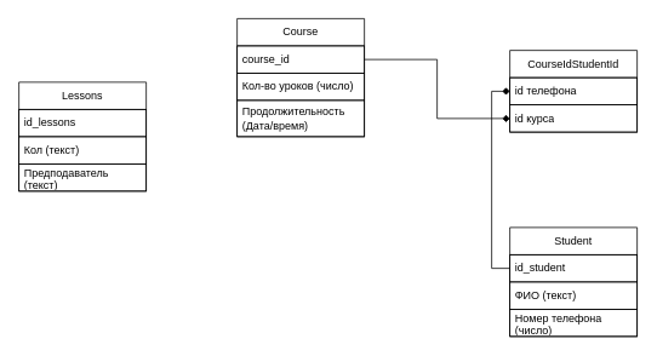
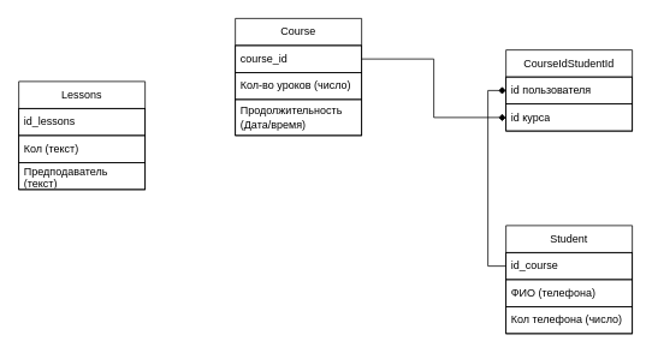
- <mxCell id="15" value="id телефона" style="text;strokeColor=default;fillColor=none;align=left;verticalAlign=middle;spacingLeft=4;spacingRight=4;overflow=hidden;points=[[0,0.5],[1,0.5]];portConstraint=eastwest;rotatable=0;whiteSpace=wrap;html=1;" vertex="1" parent="14"><mxGeometry y="30" width="140" height="30" as="geometry" /></mxCell>
+ <mxCell id="15" value="id пользователя" style="text;strokeColor=default;fillColor=none;align=left;verticalAlign=middle;spacingLeft=4;spacingRight=4;overflow=hidden;points=[[0,0.5],[1,0.5]];portConstraint=eastwest;rotatable=0;whiteSpace=wrap;html=1;" vertex="1" parent="14"><mxGeometry y="30" width="140" height="30" as="geometry" /></mxCell>
- <mxCell id="7" value="id_student&amp;nbsp;" style="text;strokeColor=default;fillColor=none;align=left;verticalAlign=middle;spacingLeft=4;spacingRight=4;overflow=hidden;points=[[0,0.5],[1,0.5]];portConstraint=eastwest;rotatable=0;whiteSpace=wrap;html=1;" vertex="1" parent="6"><mxGeometry y="30" width="140" height="30" as="geometry" /></mxCell>
+ <mxCell id="7" value="id_course&amp;nbsp;" style="text;strokeColor=default;fillColor=none;align=left;verticalAlign=middle;spacingLeft=4;spacingRight=4;overflow=hidden;points=[[0,0.5],[1,0.5]];portConstraint=eastwest;rotatable=0;whiteSpace=wrap;html=1;" vertex="1" parent="6"><mxGeometry y="30" width="140" height="30" as="geometry" /></mxCell>
- <mxCell id="8" value="ФИО (текст)" style="text;strokeColor=default;fillColor=none;align=left;verticalAlign=middle;spacingLeft=4;spacingRight=4;overflow=hidden;points=[[0,0.5],[1,0.5]];portConstraint=eastwest;rotatable=0;whiteSpace=wrap;html=1;" vertex="1" parent="6"><mxGeometry y="60" width="140" height="30" as="geometry" /></mxCell>
+ <mxCell id="8" value="ФИО (телефона)" style="text;strokeColor=default;fillColor=none;align=left;verticalAlign=middle;spacingLeft=4;spacingRight=4;overflow=hidden;points=[[0,0.5],[1,0.5]];portConstraint=eastwest;rotatable=0;whiteSpace=wrap;html=1;" vertex="1" parent="6"><mxGeometry y="60" width="140" height="30" as="geometry" /></mxCell>
- <mxCell id="9" value="Номер телефона (число)" style="text;strokeColor=default;fillColor=none;align=left;verticalAlign=middle;spacingLeft=4;spacingRight=4;overflow=hidden;points=[[0,0.5],[1,0.5]];portConstraint=eastwest;rotatable=0;whiteSpace=wrap;html=1;" vertex="1" parent="6"><mxGeometry y="90" width="140" height="30" as="geometry" /></mxCell>
+ <mxCell id="9" value="Кол телефона (число)" style="text;strokeColor=default;fillColor=none;align=left;verticalAlign=middle;spacingLeft=4;spacingRight=4;overflow=hidden;points=[[0,0.5],[1,0.5]];portConstraint=eastwest;rotatable=0;whiteSpace=wrap;html=1;" vertex="1" parent="6"><mxGeometry y="90" width="140" height="30" as="geometry" /></mxCell>
